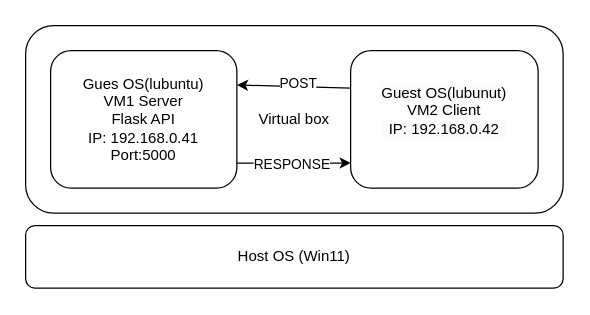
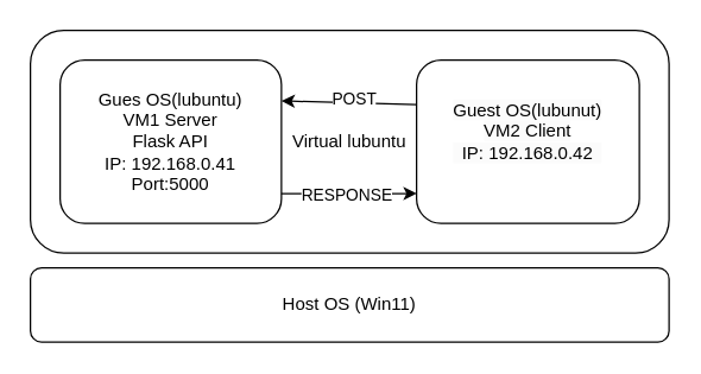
- <mxCell id="2" value="Virtual box" style="rounded=1;whiteSpace=wrap;html=1;" vertex="1" parent="1"><mxGeometry x="20" y="20" width="430" height="150" as="geometry" /></mxCell>
+ <mxCell id="2" value="Virtual lubuntu" style="rounded=1;whiteSpace=wrap;html=1;" vertex="1" parent="1"><mxGeometry x="20" y="20" width="430" height="150" as="geometry" /></mxCell>
